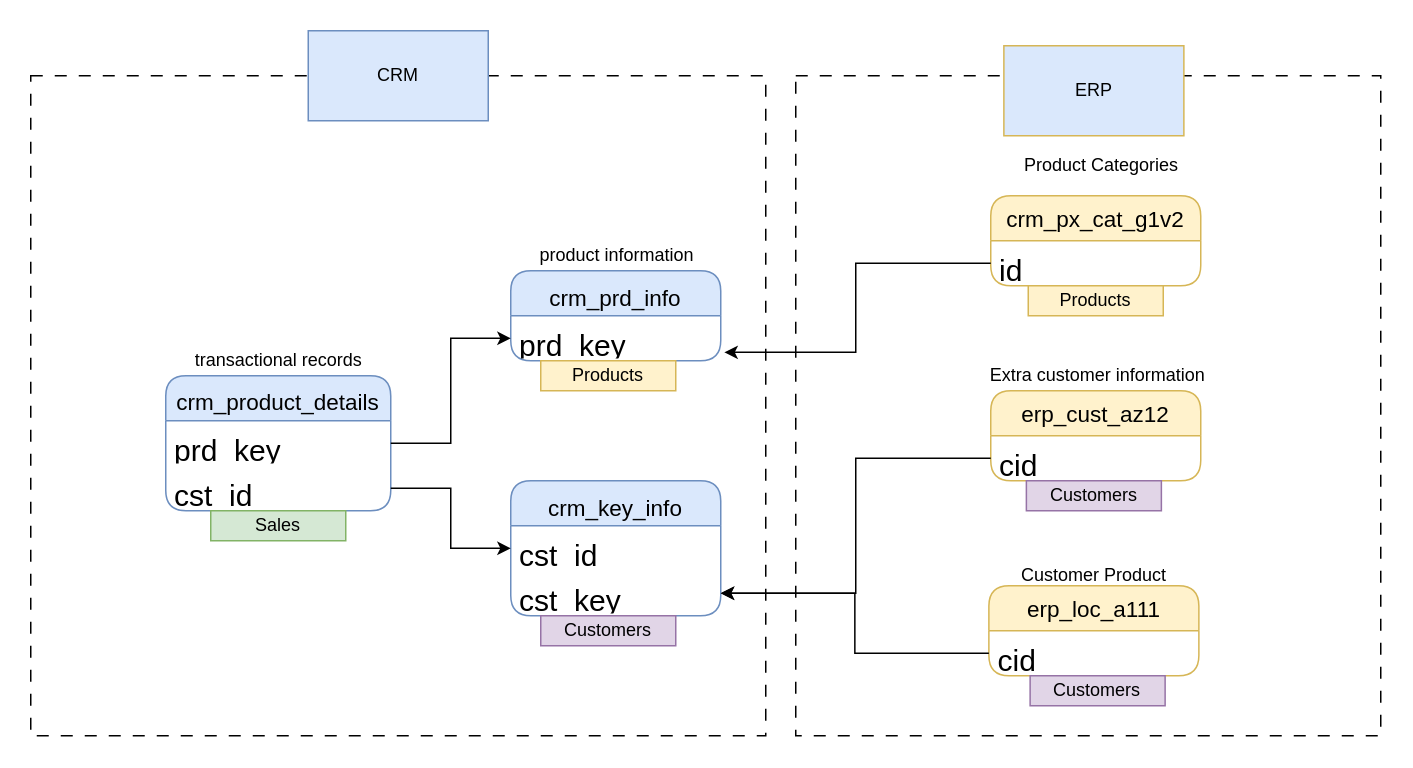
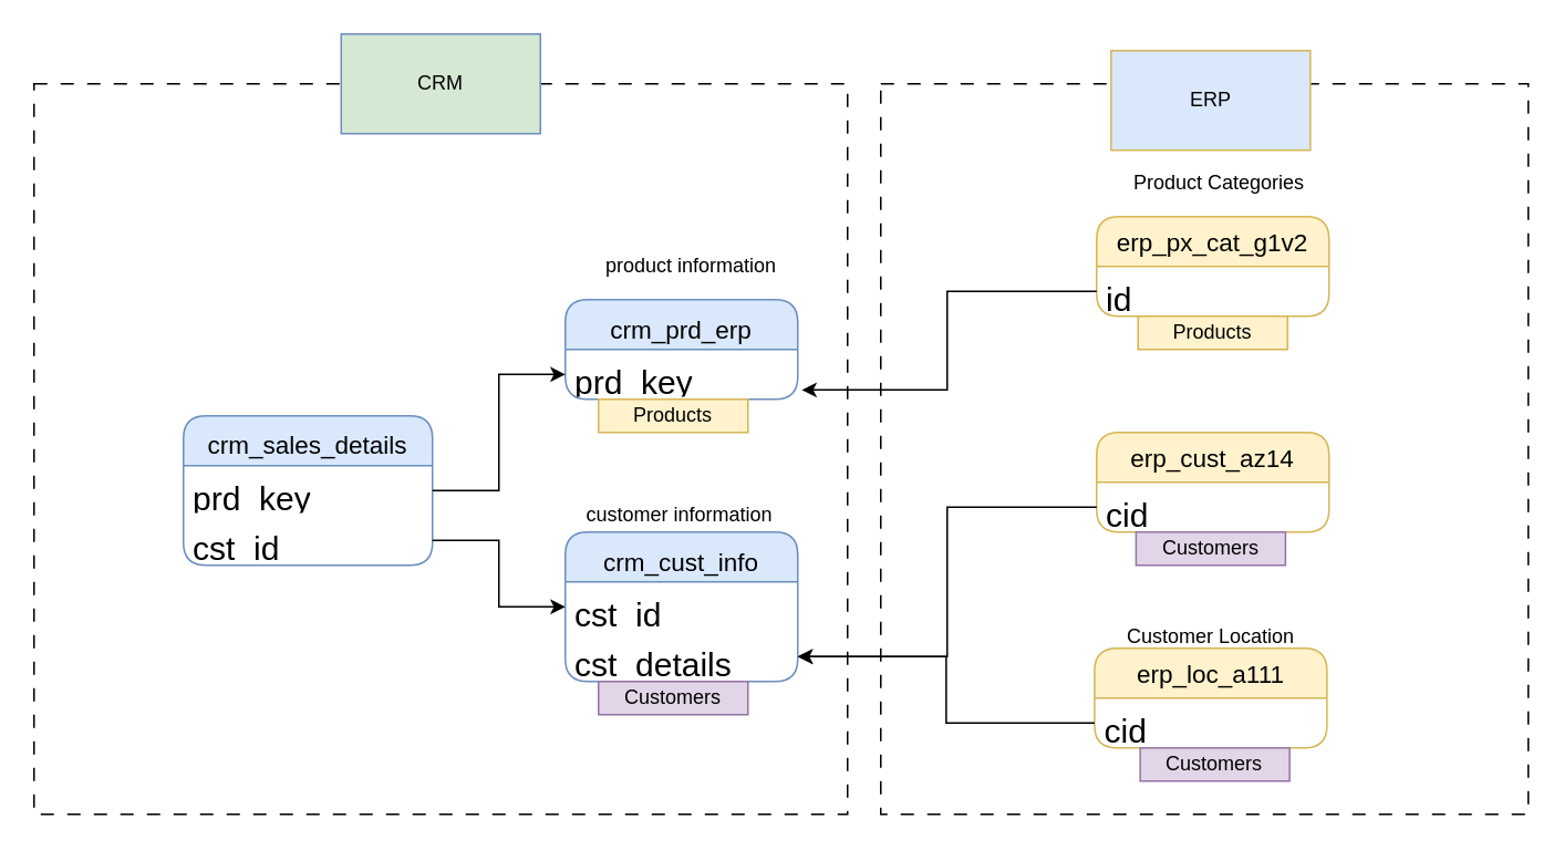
- <mxCell id="4" value="CRM" style="rounded=0;whiteSpace=wrap;html=1;fillColor=#dae8fc;strokeColor=#6c8ebf;" parent="1" vertex="1"><mxGeometry x="205" y="20" width="120" height="60" as="geometry" /></mxCell>
+ <mxCell id="4" value="CRM" style="rounded=0;whiteSpace=wrap;html=1;fillColor=#d5e8d4;strokeColor=#6c8ebf;" parent="1" vertex="1"><mxGeometry x="205" y="20" width="120" height="60" as="geometry" /></mxCell>
- <mxCell id="24" value="&lt;font style=&quot;font-size: 15px;&quot;&gt;crm_px_cat&lt;span style=&quot;background-color: transparent; color: light-dark(rgb(0, 0, 0), rgb(255, 255, 255));&quot;&gt;_g1v2&lt;/span&gt;&lt;/font&gt;" style="swimlane;fontStyle=0;childLayout=stackLayout;horizontal=1;startSize=30;horizontalStack=0;resizeParent=1;resizeParentMax=0;resizeLast=0;collapsible=1;marginBottom=0;whiteSpace=wrap;html=1;rounded=1;fillColor=#fff2cc;strokeColor=#d6b656;fontSize=10;" vertex="1" parent="1"><mxGeometry x="660" y="130" width="140" height="60" as="geometry" /></mxCell>
+ <mxCell id="24" value="&lt;font style=&quot;font-size: 15px;&quot;&gt;erp_px_cat&lt;span style=&quot;background-color: transparent; color: light-dark(rgb(0, 0, 0), rgb(255, 255, 255));&quot;&gt;_g1v2&lt;/span&gt;&lt;/font&gt;" style="swimlane;fontStyle=0;childLayout=stackLayout;horizontal=1;startSize=30;horizontalStack=0;resizeParent=1;resizeParentMax=0;resizeLast=0;collapsible=1;marginBottom=0;whiteSpace=wrap;html=1;rounded=1;fillColor=#fff2cc;strokeColor=#d6b656;fontSize=10;" vertex="1" parent="1"><mxGeometry x="660" y="130" width="140" height="60" as="geometry" /></mxCell>
- <mxCell id="12" value="product information" style="text;html=1;align=center;verticalAlign=middle;whiteSpace=wrap;rounded=0;" vertex="1" parent="1"><mxGeometry x="347.5" y="160" width="126.25" height="20" as="geometry" /></mxCell>
+ <mxCell id="12" value="product information" style="text;html=1;align=center;verticalAlign=middle;whiteSpace=wrap;rounded=0;" vertex="1" parent="1"><mxGeometry x="352.5" y="150" width="126.25" height="20" as="geometry" /></mxCell>
- <mxCell id="10" value="&lt;font style=&quot;font-size: 15px;&quot;&gt;crm_prd_info&lt;/font&gt;" style="swimlane;fontStyle=0;childLayout=stackLayout;horizontal=1;startSize=30;horizontalStack=0;resizeParent=1;resizeParentMax=0;resizeLast=0;collapsible=1;marginBottom=0;whiteSpace=wrap;html=1;rounded=1;fillColor=#dae8fc;strokeColor=#6c8ebf;fontSize=26;" vertex="1" parent="1"><mxGeometry x="340" y="180" width="140" height="60" as="geometry" /></mxCell>
+ <mxCell id="10" value="&lt;font style=&quot;font-size: 15px;&quot;&gt;crm_prd_erp&lt;/font&gt;" style="swimlane;fontStyle=0;childLayout=stackLayout;horizontal=1;startSize=30;horizontalStack=0;resizeParent=1;resizeParentMax=0;resizeLast=0;collapsible=1;marginBottom=0;whiteSpace=wrap;html=1;rounded=1;fillColor=#dae8fc;strokeColor=#6c8ebf;fontSize=26;" vertex="1" parent="1"><mxGeometry x="340" y="180" width="140" height="60" as="geometry" /></mxCell>
- <mxCell id="16" value="transactional records" style="text;html=1;align=center;verticalAlign=middle;whiteSpace=wrap;rounded=0;" vertex="1" parent="1"><mxGeometry x="117.5" y="230" width="135" height="20" as="geometry" /></mxCell>
- <mxCell id="19" value="Extra customer information" style="text;html=1;align=center;verticalAlign=middle;whiteSpace=wrap;rounded=0;" vertex="1" parent="1"><mxGeometry x="648.75" y="240" width="165" height="20" as="geometry" /></mxCell>
- <mxCell id="13" value="&lt;font style=&quot;font-size: 15px;&quot;&gt;crm_product_details&lt;/font&gt;" style="swimlane;fontStyle=0;childLayout=stackLayout;horizontal=1;startSize=30;horizontalStack=0;resizeParent=1;resizeParentMax=0;resizeLast=0;collapsible=1;marginBottom=0;whiteSpace=wrap;html=1;rounded=1;fillColor=#dae8fc;strokeColor=#6c8ebf;fontSize=20;swimlaneLine=1;glass=0;shadow=0;" vertex="1" parent="1"><mxGeometry x="110" y="250" width="150" height="90" as="geometry"><mxRectangle x="40" y="270" width="160" height="40" as="alternateBounds" /></mxGeometry></mxCell>
+ <mxCell id="13" value="&lt;font style=&quot;font-size: 15px;&quot;&gt;crm_sales_details&lt;/font&gt;" style="swimlane;fontStyle=0;childLayout=stackLayout;horizontal=1;startSize=30;horizontalStack=0;resizeParent=1;resizeParentMax=0;resizeLast=0;collapsible=1;marginBottom=0;whiteSpace=wrap;html=1;rounded=1;fillColor=#dae8fc;strokeColor=#6c8ebf;fontSize=20;swimlaneLine=1;glass=0;shadow=0;" vertex="1" parent="1"><mxGeometry x="110" y="250" width="150" height="90" as="geometry"><mxRectangle x="40" y="270" width="160" height="40" as="alternateBounds" /></mxGeometry></mxCell>
- <mxCell id="17" value="&lt;font style=&quot;font-size: 15px;&quot;&gt;erp_&lt;span style=&quot;background-color: transparent; color: light-dark(rgb(0, 0, 0), rgb(255, 255, 255));&quot;&gt;cust_az12&lt;/span&gt;&lt;/font&gt;" style="swimlane;fontStyle=0;childLayout=stackLayout;horizontal=1;startSize=30;horizontalStack=0;resizeParent=1;resizeParentMax=0;resizeLast=0;collapsible=1;marginBottom=0;whiteSpace=wrap;html=1;rounded=1;fillColor=#fff2cc;strokeColor=#d6b656;fontSize=10;" vertex="1" parent="1"><mxGeometry x="660" y="260" width="140" height="60" as="geometry" /></mxCell>
+ <mxCell id="17" value="&lt;font style=&quot;font-size: 15px;&quot;&gt;erp_&lt;span style=&quot;background-color: transparent; color: light-dark(rgb(0, 0, 0), rgb(255, 255, 255));&quot;&gt;cust_az14&lt;/span&gt;&lt;/font&gt;" style="swimlane;fontStyle=0;childLayout=stackLayout;horizontal=1;startSize=30;horizontalStack=0;resizeParent=1;resizeParentMax=0;resizeLast=0;collapsible=1;marginBottom=0;whiteSpace=wrap;html=1;rounded=1;fillColor=#fff2cc;strokeColor=#d6b656;fontSize=10;" vertex="1" parent="1"><mxGeometry x="660" y="260" width="140" height="60" as="geometry" /></mxCell>
+ <mxCell id="9" value="customer information" style="text;html=1;align=center;verticalAlign=middle;whiteSpace=wrap;rounded=0;" vertex="1" parent="1"><mxGeometry x="343.75" y="300" width="130" height="20" as="geometry" /></mxCell>
- <mxCell id="6" value="&lt;font style=&quot;font-size: 15px;&quot;&gt;crm_key_info&lt;/font&gt;" style="swimlane;fontStyle=0;childLayout=stackLayout;horizontal=1;startSize=30;horizontalStack=0;resizeParent=1;resizeParentMax=0;resizeLast=0;collapsible=1;marginBottom=0;whiteSpace=wrap;html=1;rounded=1;fillColor=#dae8fc;strokeColor=#6c8ebf;fontSize=26;" vertex="1" parent="1"><mxGeometry x="340" y="320" width="140" height="90" as="geometry" /></mxCell>
+ <mxCell id="6" value="&lt;font style=&quot;font-size: 15px;&quot;&gt;crm_cust_info&lt;/font&gt;" style="swimlane;fontStyle=0;childLayout=stackLayout;horizontal=1;startSize=30;horizontalStack=0;resizeParent=1;resizeParentMax=0;resizeLast=0;collapsible=1;marginBottom=0;whiteSpace=wrap;html=1;rounded=1;fillColor=#dae8fc;strokeColor=#6c8ebf;fontSize=26;" vertex="1" parent="1"><mxGeometry x="340" y="320" width="140" height="90" as="geometry" /></mxCell>
- <mxCell id="28" value="Sales" style="text;html=1;strokeColor=#82b366;fillColor=#d5e8d4;align=center;verticalAlign=middle;whiteSpace=wrap;overflow=hidden;" vertex="1" parent="1"><mxGeometry x="140" y="340" width="90" height="20" as="geometry" /></mxCell>
- <mxCell id="20" value="Customer Product" style="text;html=1;align=center;verticalAlign=middle;whiteSpace=wrap;rounded=0;" vertex="1" parent="1"><mxGeometry x="648.75" y="375" width="160" height="15" as="geometry" /></mxCell>
+ <mxCell id="20" value="Customer Location" style="text;html=1;align=center;verticalAlign=middle;whiteSpace=wrap;rounded=0;" vertex="1" parent="1"><mxGeometry x="648.75" y="375" width="160" height="15" as="geometry" /></mxCell>
- <mxCell id="8" value="&lt;span style=&quot;font-size: 20px;&quot;&gt;cst_key&lt;/span&gt;" style="text;strokeColor=none;fillColor=none;align=left;verticalAlign=middle;spacingLeft=4;spacingRight=4;overflow=hidden;points=[[0,0.5],[1,0.5]];portConstraint=eastwest;rotatable=0;whiteSpace=wrap;html=1;fontSize=26;" vertex="1" parent="6"><mxGeometry y="60" width="140" height="30" as="geometry" /></mxCell>
+ <mxCell id="8" value="&lt;span style=&quot;font-size: 20px;&quot;&gt;cst_details&lt;/span&gt;" style="text;strokeColor=none;fillColor=none;align=left;verticalAlign=middle;spacingLeft=4;spacingRight=4;overflow=hidden;points=[[0,0.5],[1,0.5]];portConstraint=eastwest;rotatable=0;whiteSpace=wrap;html=1;fontSize=26;" vertex="1" parent="6"><mxGeometry y="60" width="140" height="30" as="geometry" /></mxCell>
